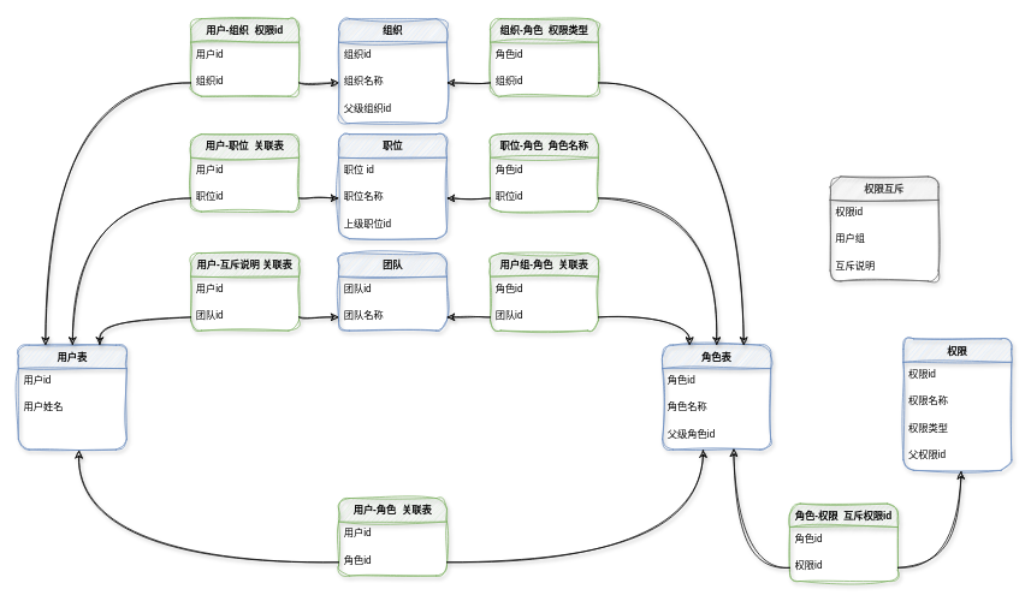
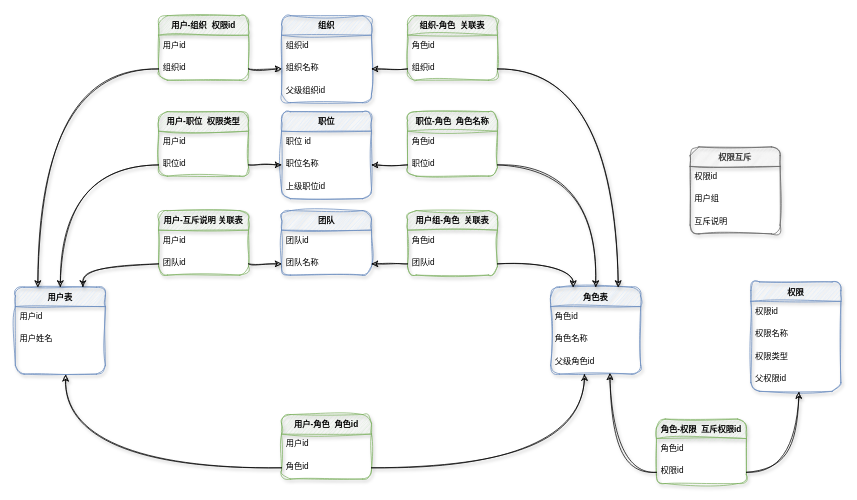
- <mxCell id="2" value="组织-角色  权限类型" style="swimlane;fontStyle=1;childLayout=stackLayout;horizontal=1;startSize=26;horizontalStack=0;resizeParent=1;resizeParentMax=0;resizeLast=0;collapsible=1;marginBottom=0;align=center;fontSize=11;fillColor=#d5e8d4;strokeColor=#82b366;rounded=1;sketch=1;curveFitting=1;jiggle=2;shadow=1;" parent="1" vertex="1"><mxGeometry x="543" y="20" width="120" height="86" as="geometry"><mxRectangle x="730" y="820" width="60" height="30" as="alternateBounds" /></mxGeometry></mxCell>
+ <mxCell id="2" value="组织-角色  关联表" style="swimlane;fontStyle=1;childLayout=stackLayout;horizontal=1;startSize=26;horizontalStack=0;resizeParent=1;resizeParentMax=0;resizeLast=0;collapsible=1;marginBottom=0;align=center;fontSize=11;fillColor=#d5e8d4;strokeColor=#82b366;rounded=1;sketch=1;curveFitting=1;jiggle=2;shadow=1;" parent="1" vertex="1"><mxGeometry x="543" y="20" width="120" height="86" as="geometry"><mxRectangle x="730" y="820" width="60" height="30" as="alternateBounds" /></mxGeometry></mxCell>
- <mxCell id="45" value="用户-职位  关联表" style="swimlane;fontStyle=1;childLayout=stackLayout;horizontal=1;startSize=26;horizontalStack=0;resizeParent=1;resizeParentMax=0;resizeLast=0;collapsible=1;marginBottom=0;align=center;fontSize=11;fillColor=#d5e8d4;strokeColor=#82b366;rounded=1;sketch=1;curveFitting=1;jiggle=2;shadow=1;" parent="1" vertex="1"><mxGeometry x="211" y="148" width="120" height="86" as="geometry"><mxRectangle x="730" y="820" width="60" height="30" as="alternateBounds" /></mxGeometry></mxCell>
+ <mxCell id="45" value="用户-职位  权限类型" style="swimlane;fontStyle=1;childLayout=stackLayout;horizontal=1;startSize=26;horizontalStack=0;resizeParent=1;resizeParentMax=0;resizeLast=0;collapsible=1;marginBottom=0;align=center;fontSize=11;fillColor=#d5e8d4;strokeColor=#82b366;rounded=1;sketch=1;curveFitting=1;jiggle=2;shadow=1;" parent="1" vertex="1"><mxGeometry x="211" y="148" width="120" height="86" as="geometry"><mxRectangle x="730" y="820" width="60" height="30" as="alternateBounds" /></mxGeometry></mxCell>
- <mxCell id="51" value="用户-角色  关联表" style="swimlane;fontStyle=1;childLayout=stackLayout;horizontal=1;startSize=26;horizontalStack=0;resizeParent=1;resizeParentMax=0;resizeLast=0;collapsible=1;marginBottom=0;align=center;fontSize=11;fillColor=#d5e8d4;strokeColor=#82b366;rounded=1;sketch=1;curveFitting=1;jiggle=2;shadow=1;" parent="1" vertex="1"><mxGeometry x="375" y="552" width="120" height="86" as="geometry"><mxRectangle x="730" y="820" width="60" height="30" as="alternateBounds" /></mxGeometry></mxCell>
+ <mxCell id="51" value="用户-角色  角色id" style="swimlane;fontStyle=1;childLayout=stackLayout;horizontal=1;startSize=26;horizontalStack=0;resizeParent=1;resizeParentMax=0;resizeLast=0;collapsible=1;marginBottom=0;align=center;fontSize=11;fillColor=#d5e8d4;strokeColor=#82b366;rounded=1;sketch=1;curveFitting=1;jiggle=2;shadow=1;" parent="1" vertex="1"><mxGeometry x="375" y="552" width="120" height="86" as="geometry"><mxRectangle x="730" y="820" width="60" height="30" as="alternateBounds" /></mxGeometry></mxCell>
